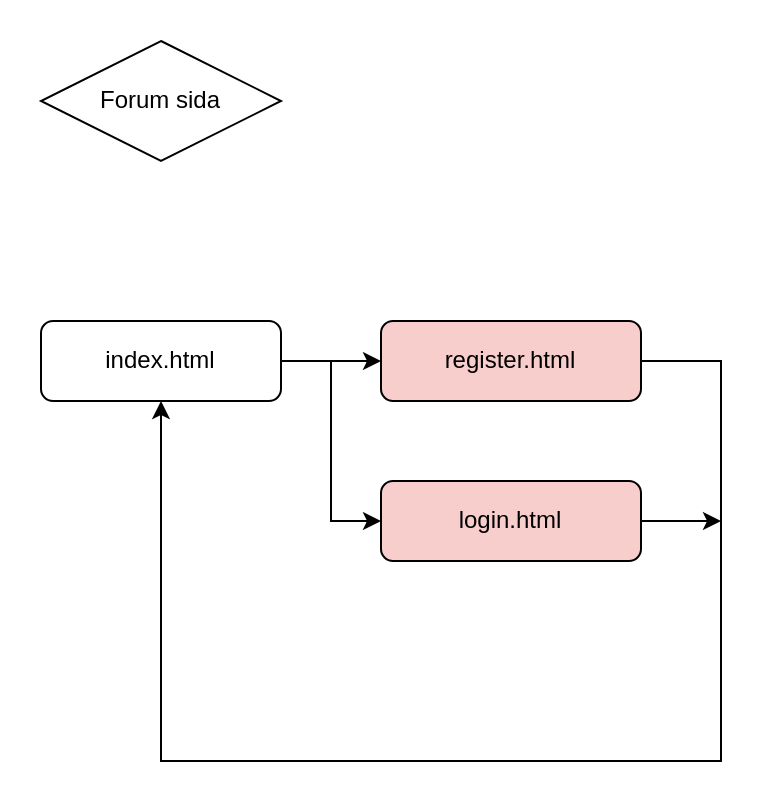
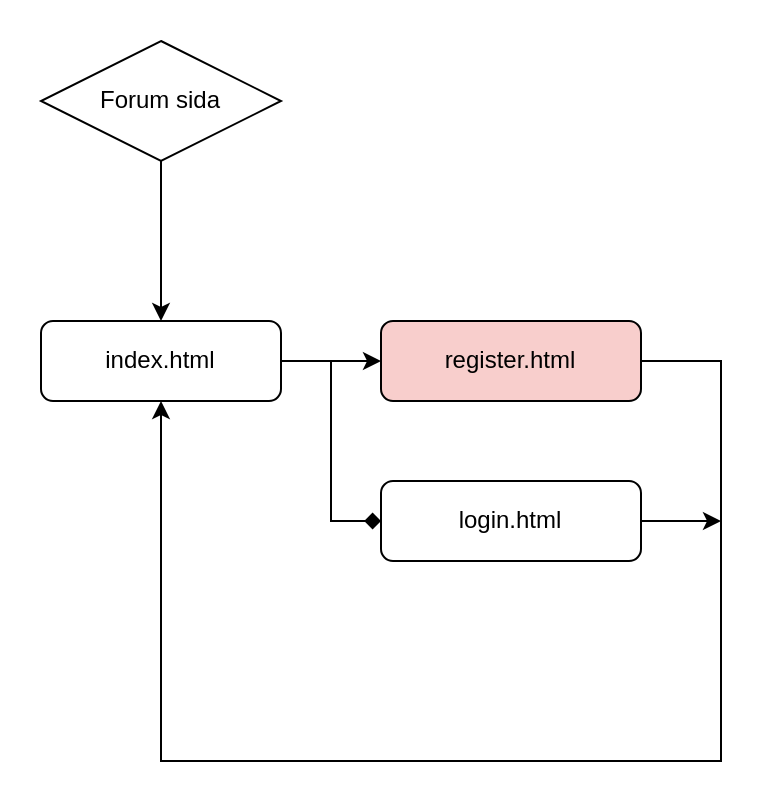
+ <mxCell id="7" value="" style="edgeStyle=orthogonalEdgeStyle;rounded=0;orthogonalLoop=1;jettySize=auto;html=1;" edge="1" parent="1" source="8" target="4"><mxGeometry relative="1" as="geometry" /></mxCell>
- <mxCell id="2" style="edgeStyle=orthogonalEdgeStyle;rounded=0;orthogonalLoop=1;jettySize=auto;html=1;entryX=0;entryY=0.5;entryDx=0;entryDy=0;" edge="1" parent="1" source="4" target="10"><mxGeometry relative="1" as="geometry" /></mxCell>
+ <mxCell id="2" style="edgeStyle=orthogonalEdgeStyle;rounded=0;orthogonalLoop=1;jettySize=auto;html=1;entryX=0;entryY=0.5;entryDx=0;entryDy=0;endArrow=diamond;" edge="1" parent="1" source="4" target="10"><mxGeometry relative="1" as="geometry" /></mxCell>
- <mxCell id="10" value="login.html" style="rounded=1;whiteSpace=wrap;html=1;fillColor=#f8cecc;" vertex="1" parent="1"><mxGeometry x="190" y="240" width="130" height="40" as="geometry" /></mxCell>
+ <mxCell id="10" value="login.html" style="rounded=1;whiteSpace=wrap;html=1;" vertex="1" parent="1"><mxGeometry x="190" y="240" width="130" height="40" as="geometry" /></mxCell>
